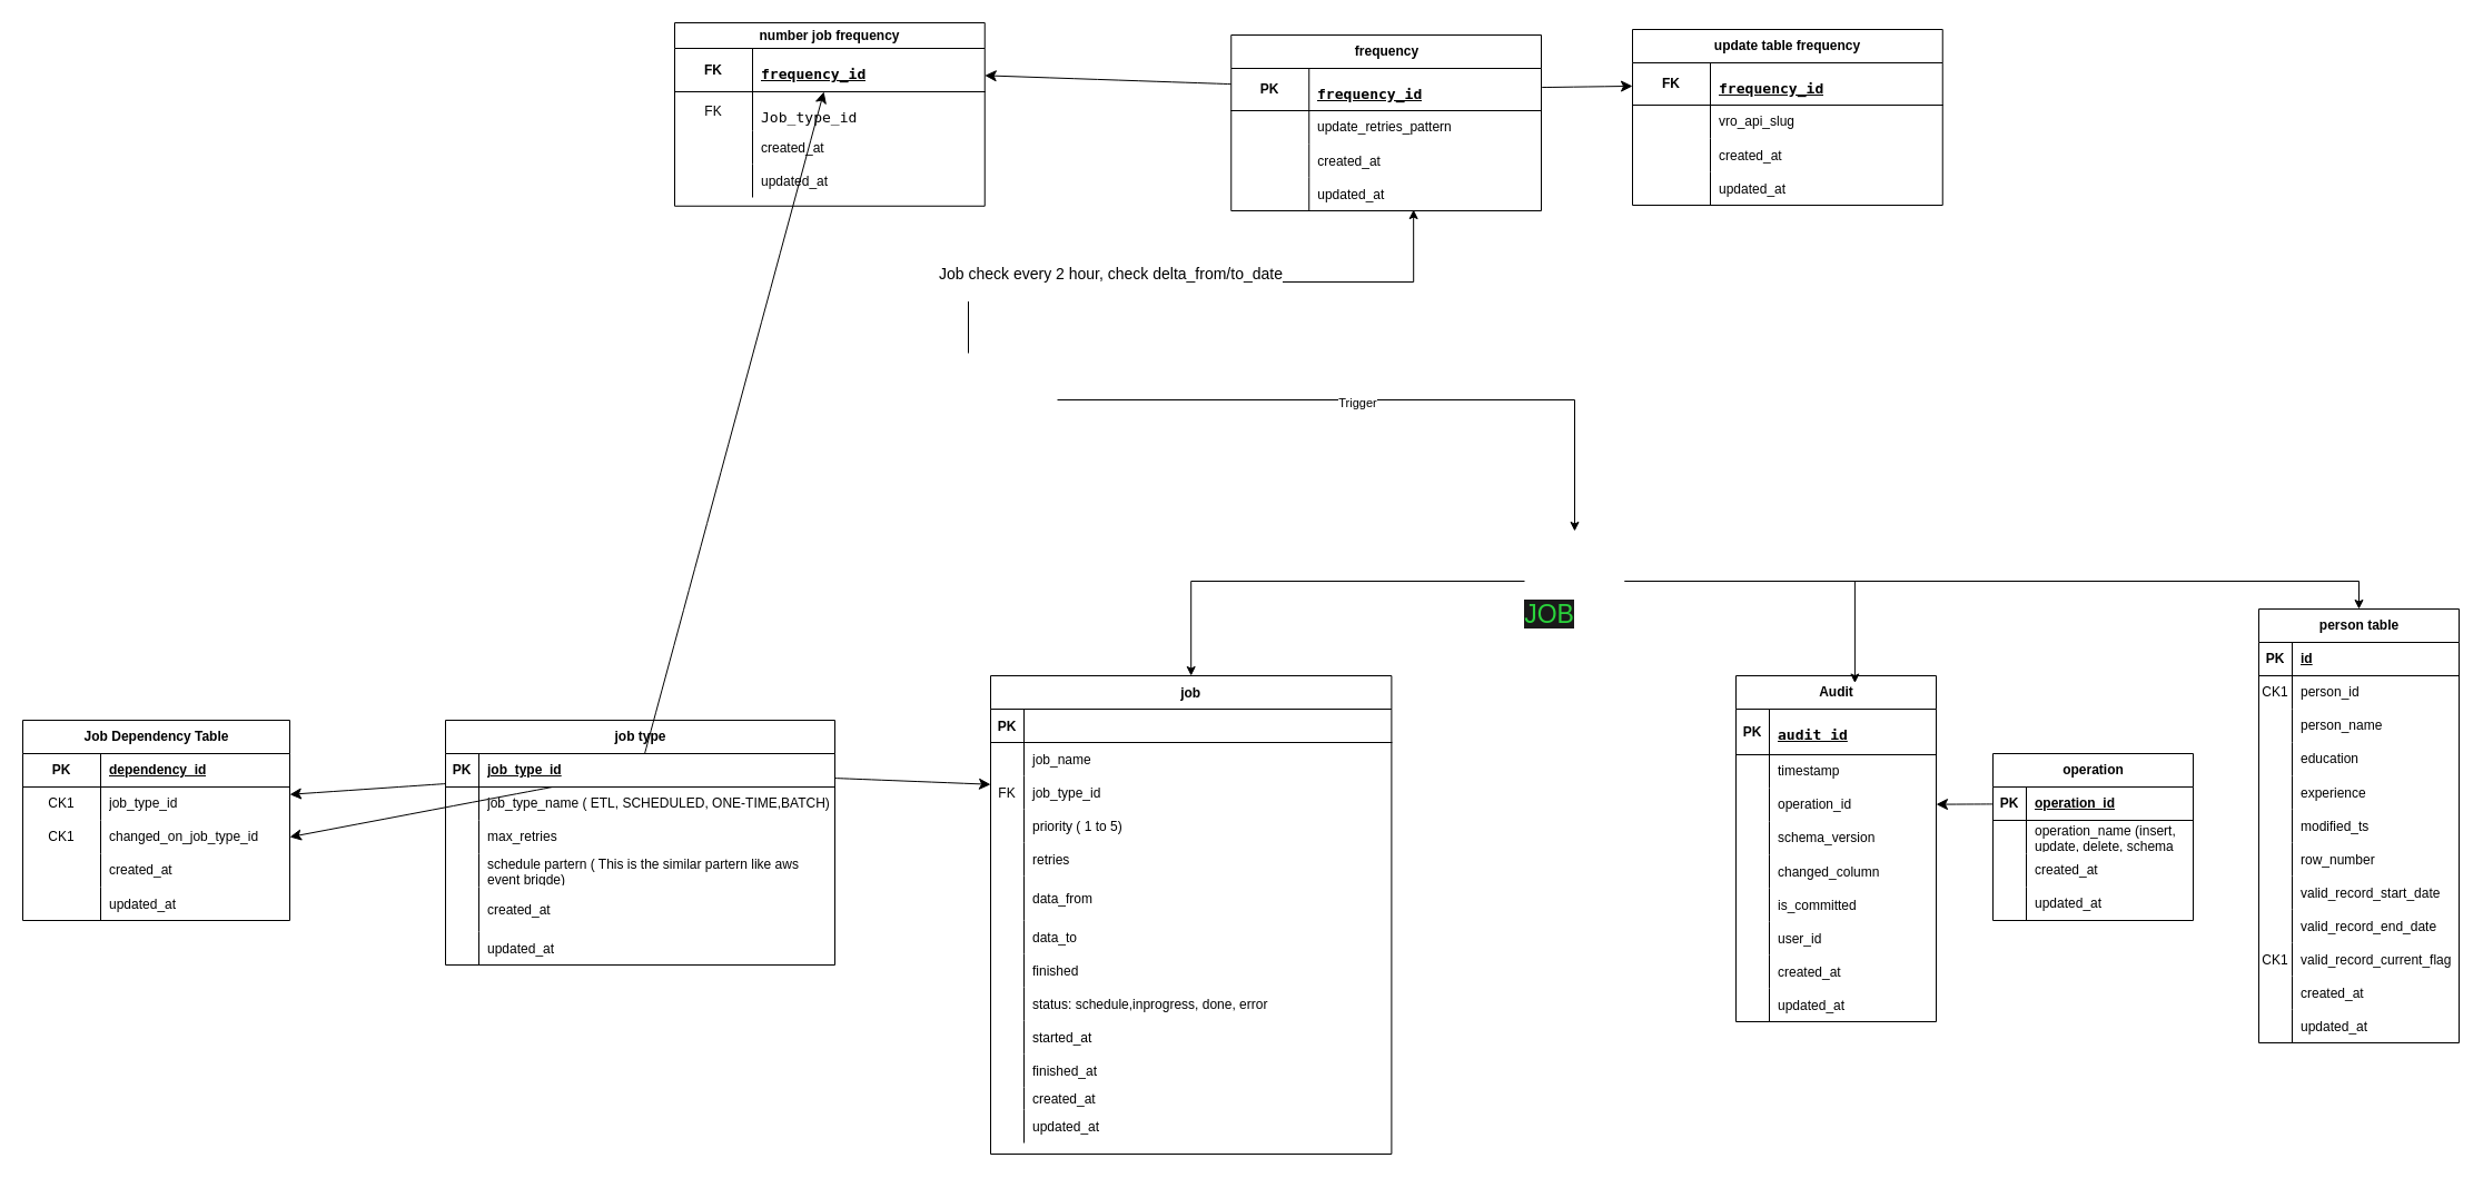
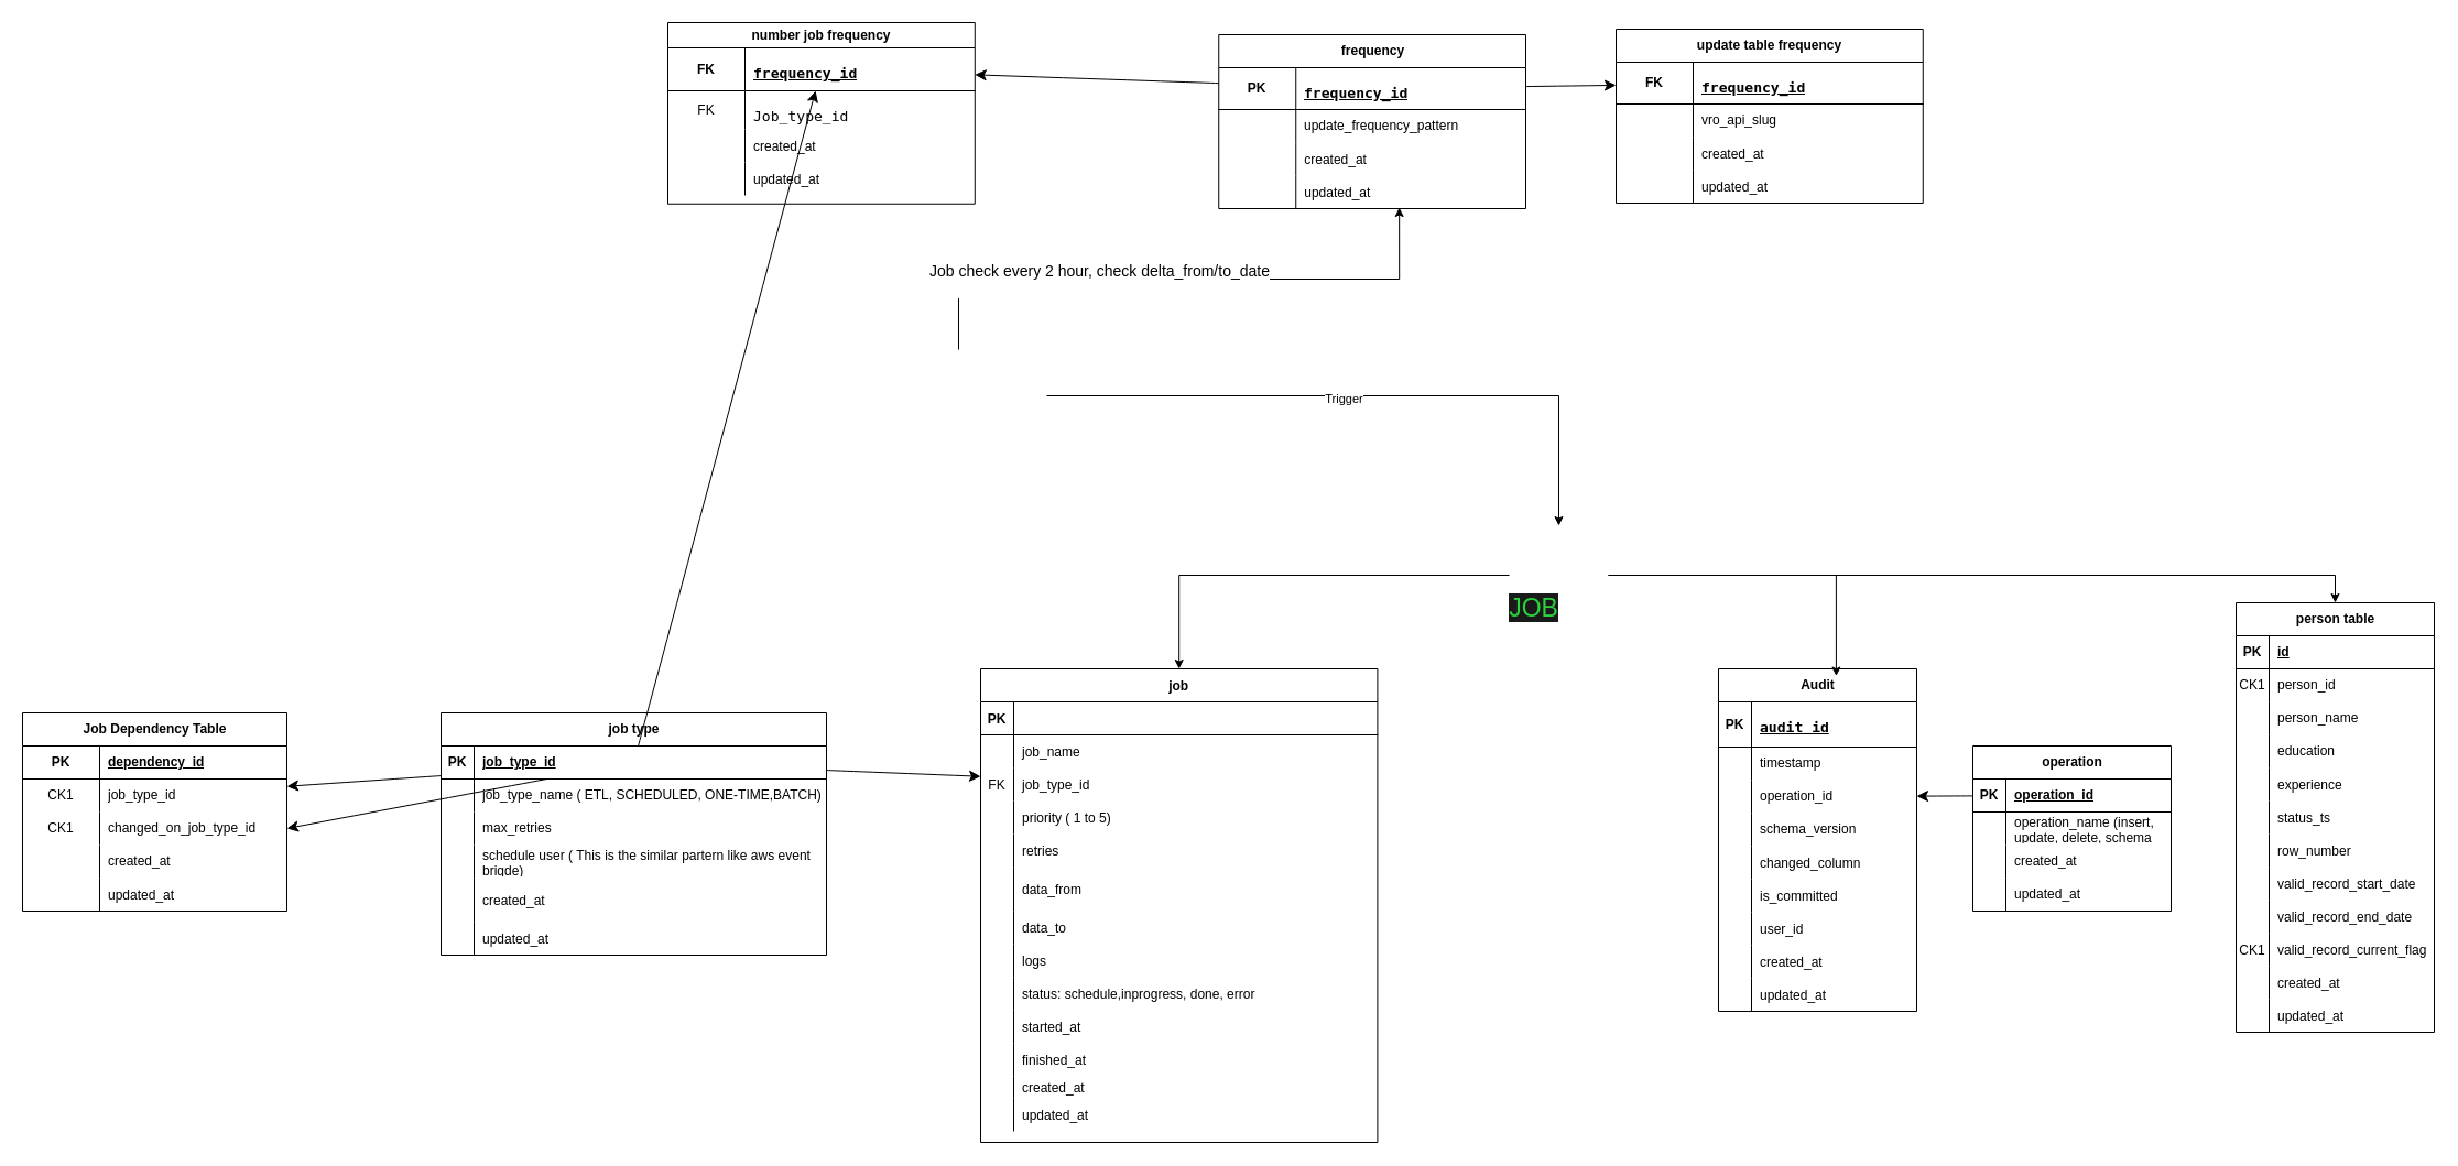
- <mxCell id="117" value="update_retries_pattern" style="shape=partialRectangle;connectable=0;fillColor=none;top=0;left=0;bottom=0;right=0;align=left;spacingLeft=6;overflow=hidden;whiteSpace=wrap;html=1;" parent="115" vertex="1"><mxGeometry x="70" width="208.75" height="30" as="geometry"><mxRectangle width="208.75" height="30" as="alternateBounds" /></mxGeometry></mxCell>
+ <mxCell id="117" value="update_frequency_pattern" style="shape=partialRectangle;connectable=0;fillColor=none;top=0;left=0;bottom=0;right=0;align=left;spacingLeft=6;overflow=hidden;whiteSpace=wrap;html=1;" parent="115" vertex="1"><mxGeometry x="70" width="208.75" height="30" as="geometry"><mxRectangle width="208.75" height="30" as="alternateBounds" /></mxGeometry></mxCell>
- <mxCell id="145" value="modified_ts" style="shape=partialRectangle;connectable=0;fillColor=none;top=0;left=0;bottom=0;right=0;align=left;spacingLeft=6;overflow=hidden;" parent="143" vertex="1"><mxGeometry x="30" width="150" height="30" as="geometry"><mxRectangle width="150" height="30" as="alternateBounds" /></mxGeometry></mxCell>
+ <mxCell id="145" value="status_ts" style="shape=partialRectangle;connectable=0;fillColor=none;top=0;left=0;bottom=0;right=0;align=left;spacingLeft=6;overflow=hidden;" parent="143" vertex="1"><mxGeometry x="30" width="150" height="30" as="geometry"><mxRectangle width="150" height="30" as="alternateBounds" /></mxGeometry></mxCell>
- <mxCell id="87" value="schedule partern ( This is the similar partern like aws event brigde)" style="shape=partialRectangle;connectable=0;fillColor=none;top=0;left=0;bottom=0;right=0;align=left;spacingLeft=6;overflow=hidden;whiteSpace=wrap;html=1;" parent="85" vertex="1"><mxGeometry x="30" width="320" height="30" as="geometry"><mxRectangle width="320" height="30" as="alternateBounds" /></mxGeometry></mxCell>
+ <mxCell id="87" value="schedule user ( This is the similar partern like aws event brigde)" style="shape=partialRectangle;connectable=0;fillColor=none;top=0;left=0;bottom=0;right=0;align=left;spacingLeft=6;overflow=hidden;whiteSpace=wrap;html=1;" parent="85" vertex="1"><mxGeometry x="30" width="320" height="30" as="geometry"><mxRectangle width="320" height="30" as="alternateBounds" /></mxGeometry></mxCell>
- <mxCell id="59" value="finished" style="shape=partialRectangle;connectable=0;fillColor=none;top=0;left=0;bottom=0;right=0;align=left;spacingLeft=6;overflow=hidden;" parent="57" vertex="1"><mxGeometry x="30" width="330.4" height="30" as="geometry"><mxRectangle width="330.4" height="30" as="alternateBounds" /></mxGeometry></mxCell>
+ <mxCell id="59" value="logs" style="shape=partialRectangle;connectable=0;fillColor=none;top=0;left=0;bottom=0;right=0;align=left;spacingLeft=6;overflow=hidden;" parent="57" vertex="1"><mxGeometry x="30" width="330.4" height="30" as="geometry"><mxRectangle width="330.4" height="30" as="alternateBounds" /></mxGeometry></mxCell>
